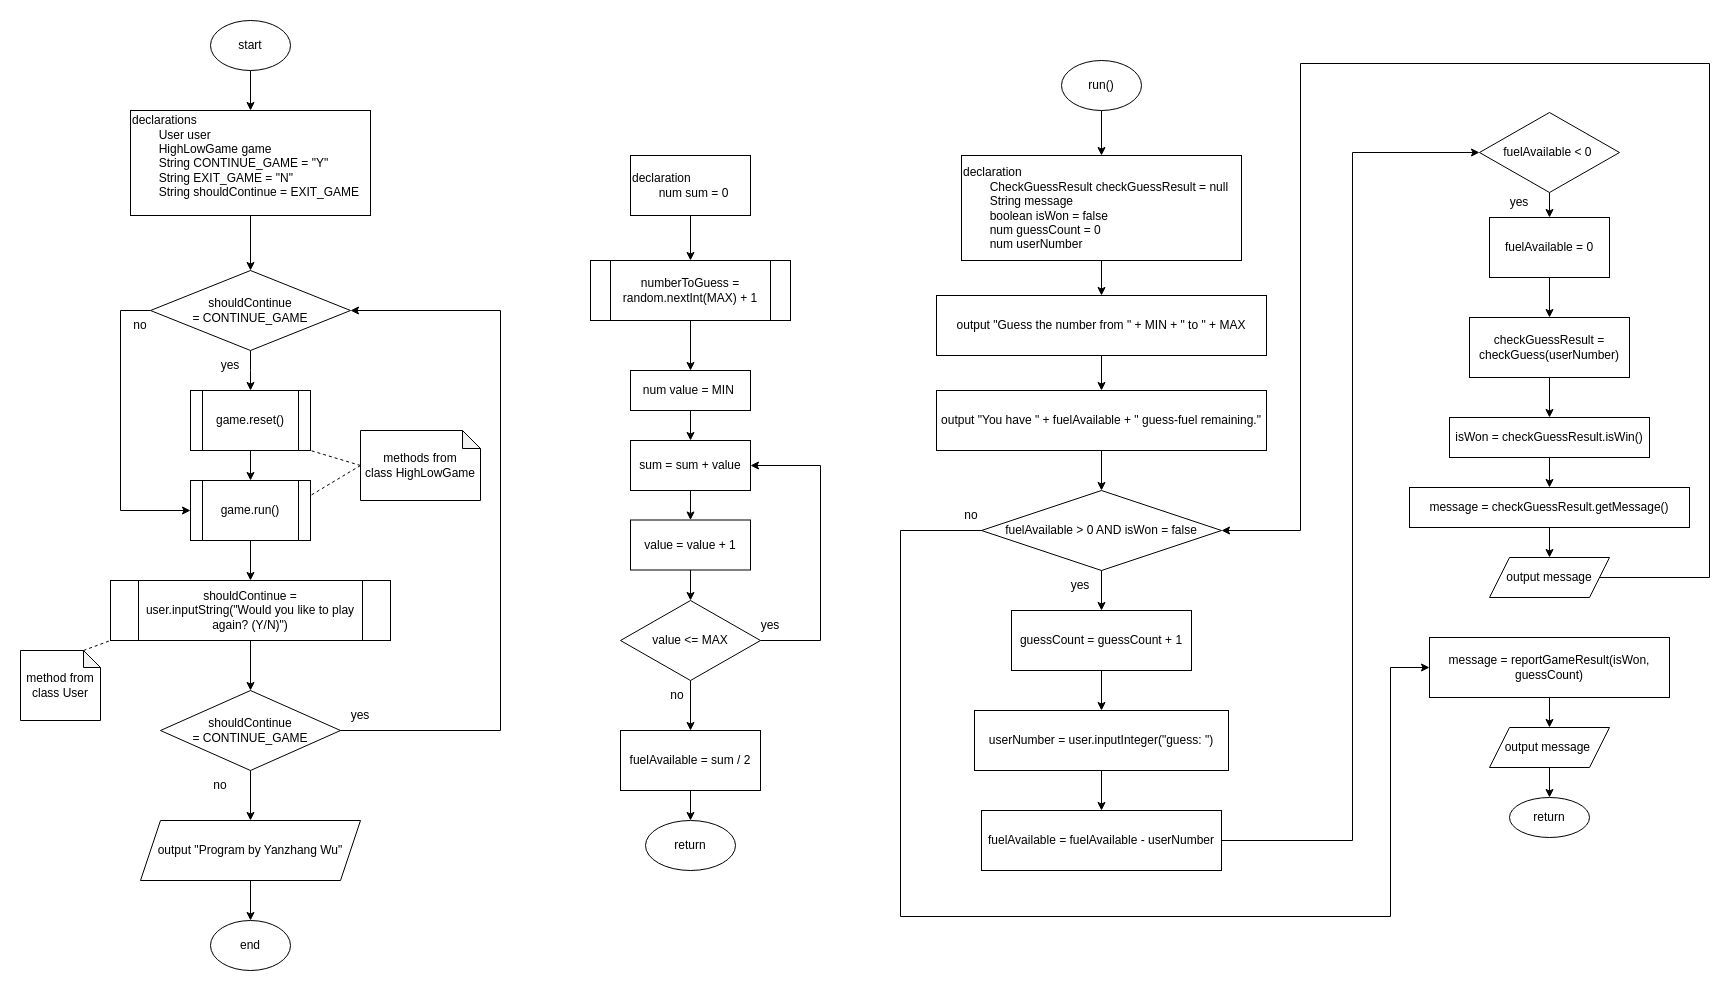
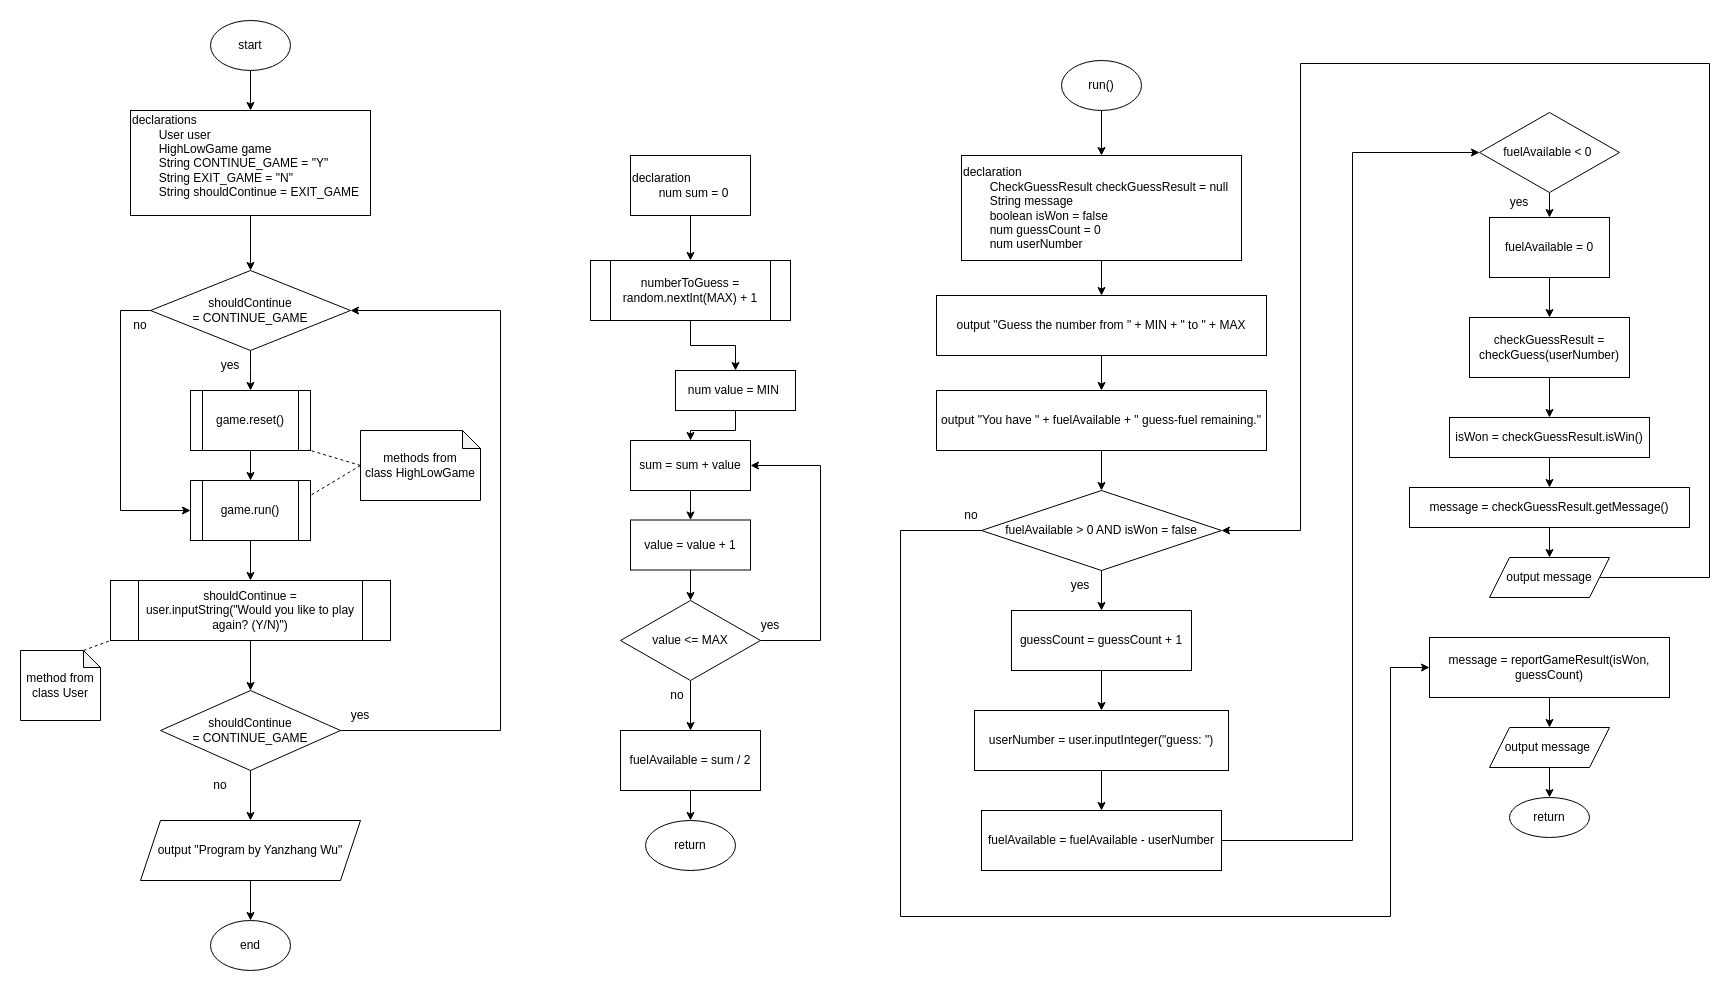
- <mxCell id="34" value="num value = MIN&amp;nbsp;" style="whiteSpace=wrap;html=1;" parent="1" vertex="1"><mxGeometry x="630" y="370" width="120" height="40" as="geometry" /></mxCell>
+ <mxCell id="34" value="num value = MIN&amp;nbsp;" style="whiteSpace=wrap;html=1;" parent="1" vertex="1"><mxGeometry x="675" y="370" width="120" height="40" as="geometry" /></mxCell>
